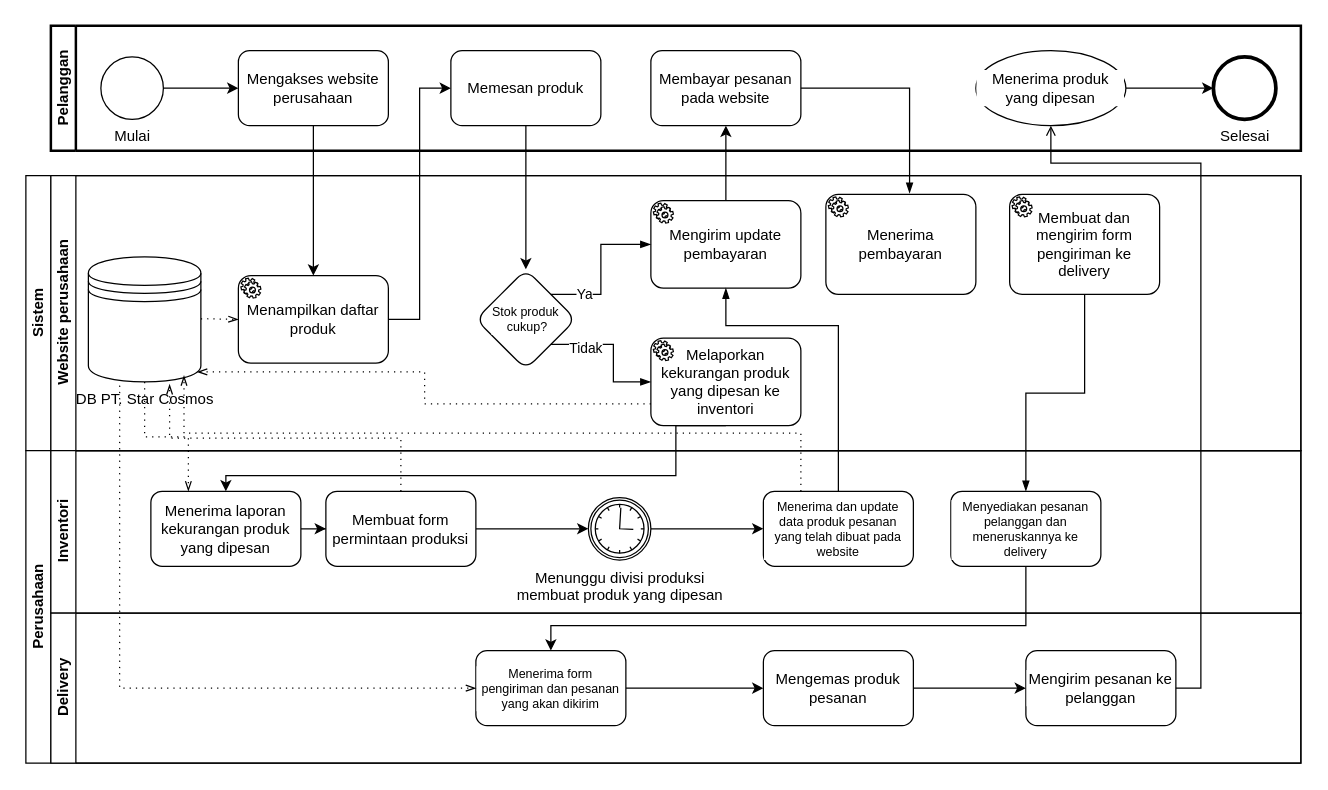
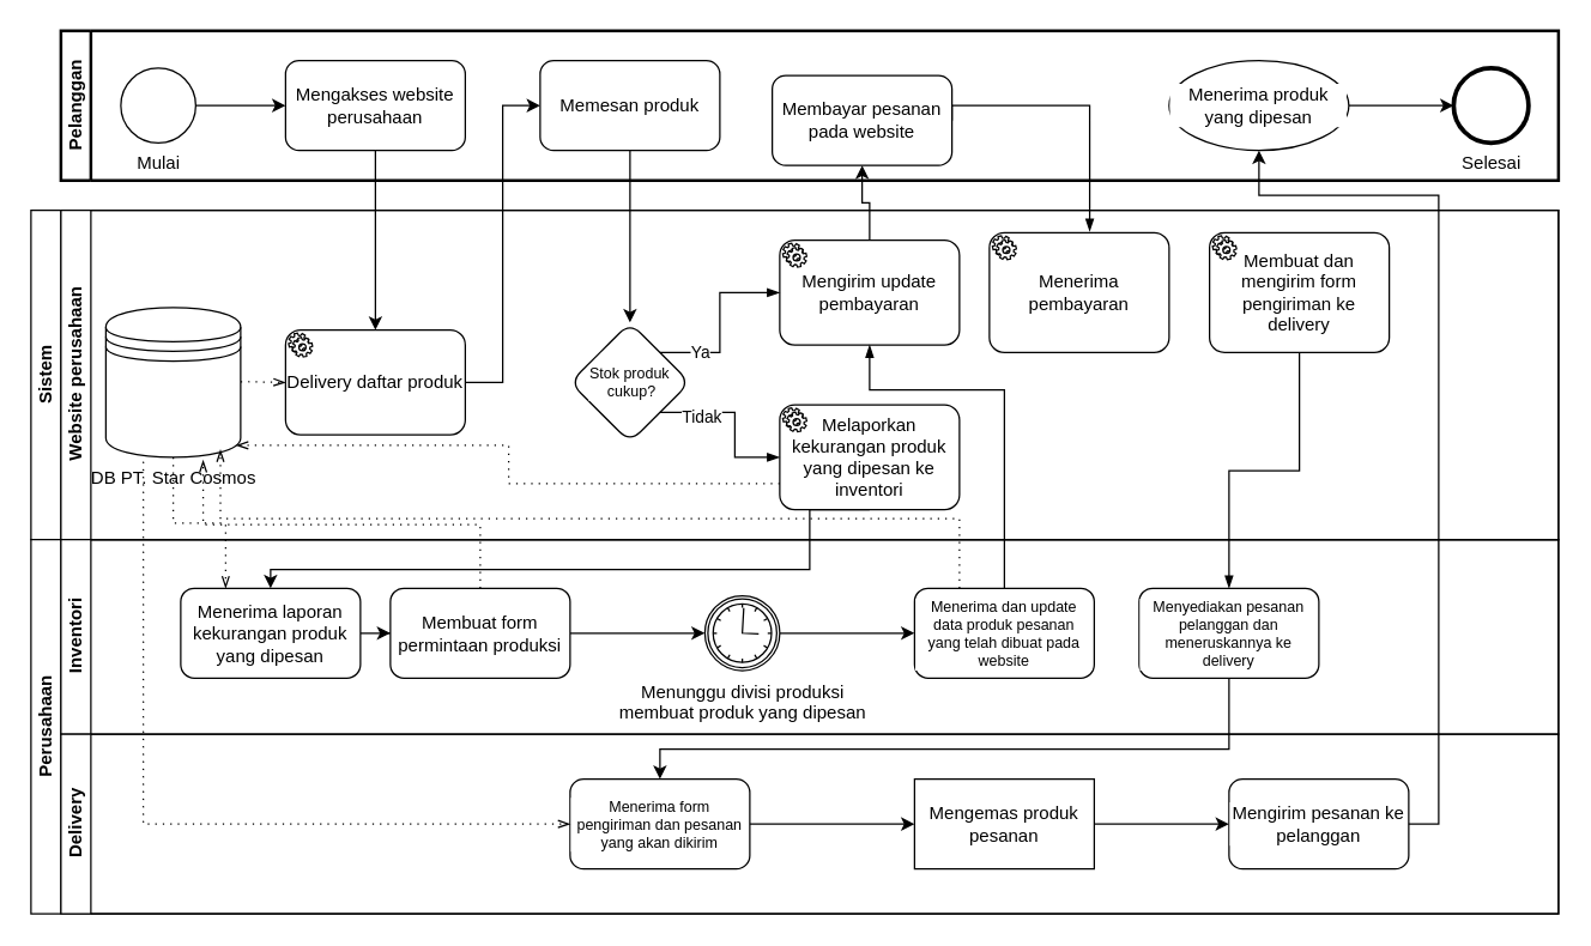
- <mxCell id="7" value="Membayar pesanan pada website" style="rounded=1;whiteSpace=wrap;html=1;" vertex="1" parent="2"><mxGeometry x="480" y="20" width="120" height="60" as="geometry" /></mxCell>
+ <mxCell id="7" value="Membayar pesanan pada website" style="rounded=1;whiteSpace=wrap;html=1;" vertex="1" parent="2"><mxGeometry x="475" y="30" width="120" height="60" as="geometry" /></mxCell>
- <mxCell id="54" value="" style="edgeStyle=orthogonalEdgeStyle;rounded=0;orthogonalLoop=1;jettySize=auto;html=1;exitX=1;exitY=0.5;exitDx=0;exitDy=0;entryX=0.5;entryY=1;entryDx=0;entryDy=0;endArrow=open;" edge="1" parent="1" source="45" target="9"><mxGeometry relative="1" as="geometry"><Array as="points"><mxPoint x="960" y="550" /><mxPoint x="960" y="130" /><mxPoint x="840" y="130" /></Array></mxGeometry></mxCell>
+ <mxCell id="54" value="" style="edgeStyle=orthogonalEdgeStyle;rounded=0;orthogonalLoop=1;jettySize=auto;html=1;exitX=1;exitY=0.5;exitDx=0;exitDy=0;entryX=0.5;entryY=1;entryDx=0;entryDy=0;" edge="1" parent="1" source="45" target="9"><mxGeometry relative="1" as="geometry"><Array as="points"><mxPoint x="960" y="550" /><mxPoint x="960" y="130" /><mxPoint x="840" y="130" /></Array></mxGeometry></mxCell>
- <mxCell id="14" value="Menampilkan daftar produk" style="points=[[0.25,0,0],[0.5,0,0],[0.75,0,0],[1,0.25,0],[1,0.5,0],[1,0.75,0],[0.75,1,0],[0.5,1,0],[0.25,1,0],[0,0.75,0],[0,0.5,0],[0,0.25,0]];shape=mxgraph.bpmn.task;whiteSpace=wrap;rectStyle=rounded;size=10;html=1;container=1;expand=0;collapsible=0;taskMarker=service;" vertex="1" parent="12"><mxGeometry x="150" y="80" width="120" height="70" as="geometry" /></mxCell>
+ <mxCell id="14" value="Delivery daftar produk" style="points=[[0.25,0,0],[0.5,0,0],[0.75,0,0],[1,0.25,0],[1,0.5,0],[1,0.75,0],[0.75,1,0],[0.5,1,0],[0.25,1,0],[0,0.75,0],[0,0.5,0],[0,0.25,0]];shape=mxgraph.bpmn.task;whiteSpace=wrap;rectStyle=rounded;size=10;html=1;container=1;expand=0;collapsible=0;taskMarker=service;" vertex="1" parent="12"><mxGeometry x="150" y="80" width="120" height="70" as="geometry" /></mxCell>
- <mxCell id="44" value="Mengemas produk pesanan" style="rounded=1;whiteSpace=wrap;html=1;labelBackgroundColor=#ffffff;" vertex="1" parent="40"><mxGeometry x="570" y="30" width="120" height="60" as="geometry" /></mxCell>
+ <mxCell id="44" value="Mengemas produk pesanan" style="whiteSpace=wrap;html=1;labelBackgroundColor=#ffffff;rounded=0;" vertex="1" parent="40"><mxGeometry x="570" y="30" width="120" height="60" as="geometry" /></mxCell>
